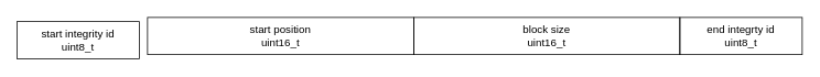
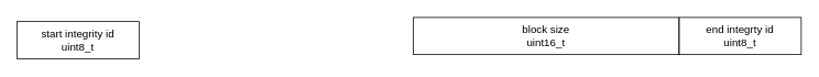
- <mxCell id="4" value="&lt;span style=&quot;color: rgb(0, 0, 0);&quot;&gt;start position&lt;/span&gt;&lt;div&gt;uint16_t&lt;/div&gt;" style="text;html=1;align=center;verticalAlign=middle;whiteSpace=wrap;rounded=0;strokeColor=default;fontSize=13;" parent="1" vertex="1"><mxGeometry x="178" y="20.5" width="322" height="45" as="geometry" /></mxCell>
